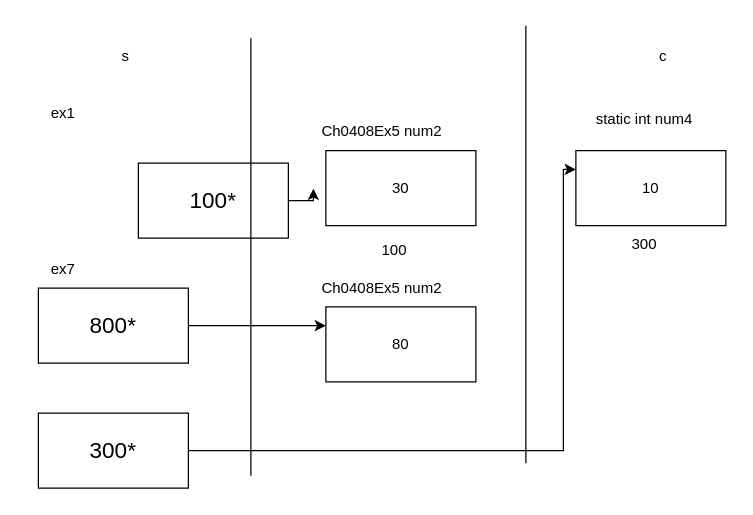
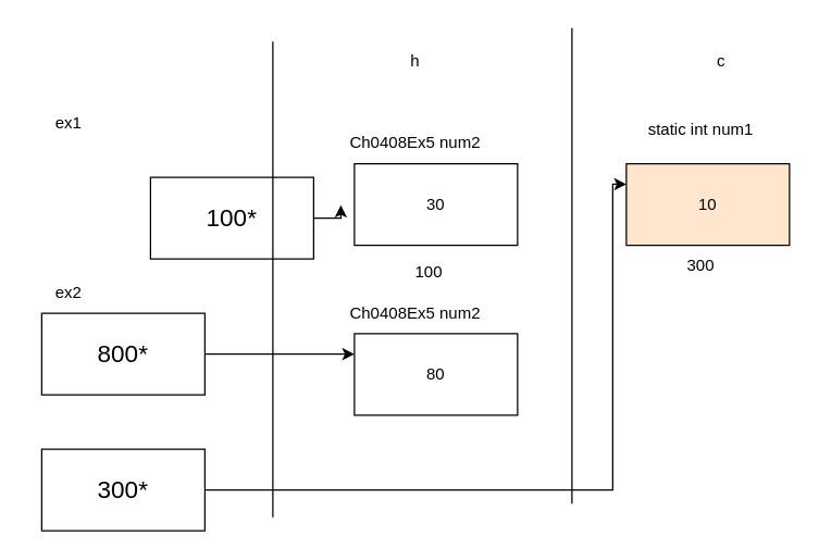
- <mxCell id="13" value="s" style="text;html=1;align=center;verticalAlign=middle;whiteSpace=wrap;rounded=0;" parent="1" vertex="1"><mxGeometry x="70" y="30" width="60" height="30" as="geometry" /></mxCell>
+ <mxCell id="14" value="h" style="text;html=1;align=center;verticalAlign=middle;whiteSpace=wrap;rounded=0;" parent="1" vertex="1"><mxGeometry x="275" y="30" width="60" height="30" as="geometry" /></mxCell>
- <mxCell id="19" value="static int num4" style="text;html=1;align=center;verticalAlign=middle;whiteSpace=wrap;rounded=0;" parent="1" vertex="1"><mxGeometry x="450" y="80" width="130" height="30" as="geometry" /></mxCell>
+ <mxCell id="19" value="static int num1" style="text;html=1;align=center;verticalAlign=middle;whiteSpace=wrap;rounded=0;" parent="1" vertex="1"><mxGeometry x="450" y="80" width="130" height="30" as="geometry" /></mxCell>
- <mxCell id="17" value="10" style="rounded=0;whiteSpace=wrap;html=1;" parent="1" vertex="1"><mxGeometry x="460" y="120" width="120" height="60" as="geometry" /></mxCell>
+ <mxCell id="17" value="10" style="rounded=0;whiteSpace=wrap;html=1;fillColor=#ffe6cc;" parent="1" vertex="1"><mxGeometry x="460" y="120" width="120" height="60" as="geometry" /></mxCell>
- <mxCell id="7" value="ex7" style="text;html=1;align=center;verticalAlign=middle;whiteSpace=wrap;rounded=0;" parent="1" vertex="1"><mxGeometry x="20" y="200" width="60" height="30" as="geometry" /></mxCell>
+ <mxCell id="7" value="ex2" style="text;html=1;align=center;verticalAlign=middle;whiteSpace=wrap;rounded=0;" parent="1" vertex="1"><mxGeometry x="20" y="200" width="60" height="30" as="geometry" /></mxCell>
